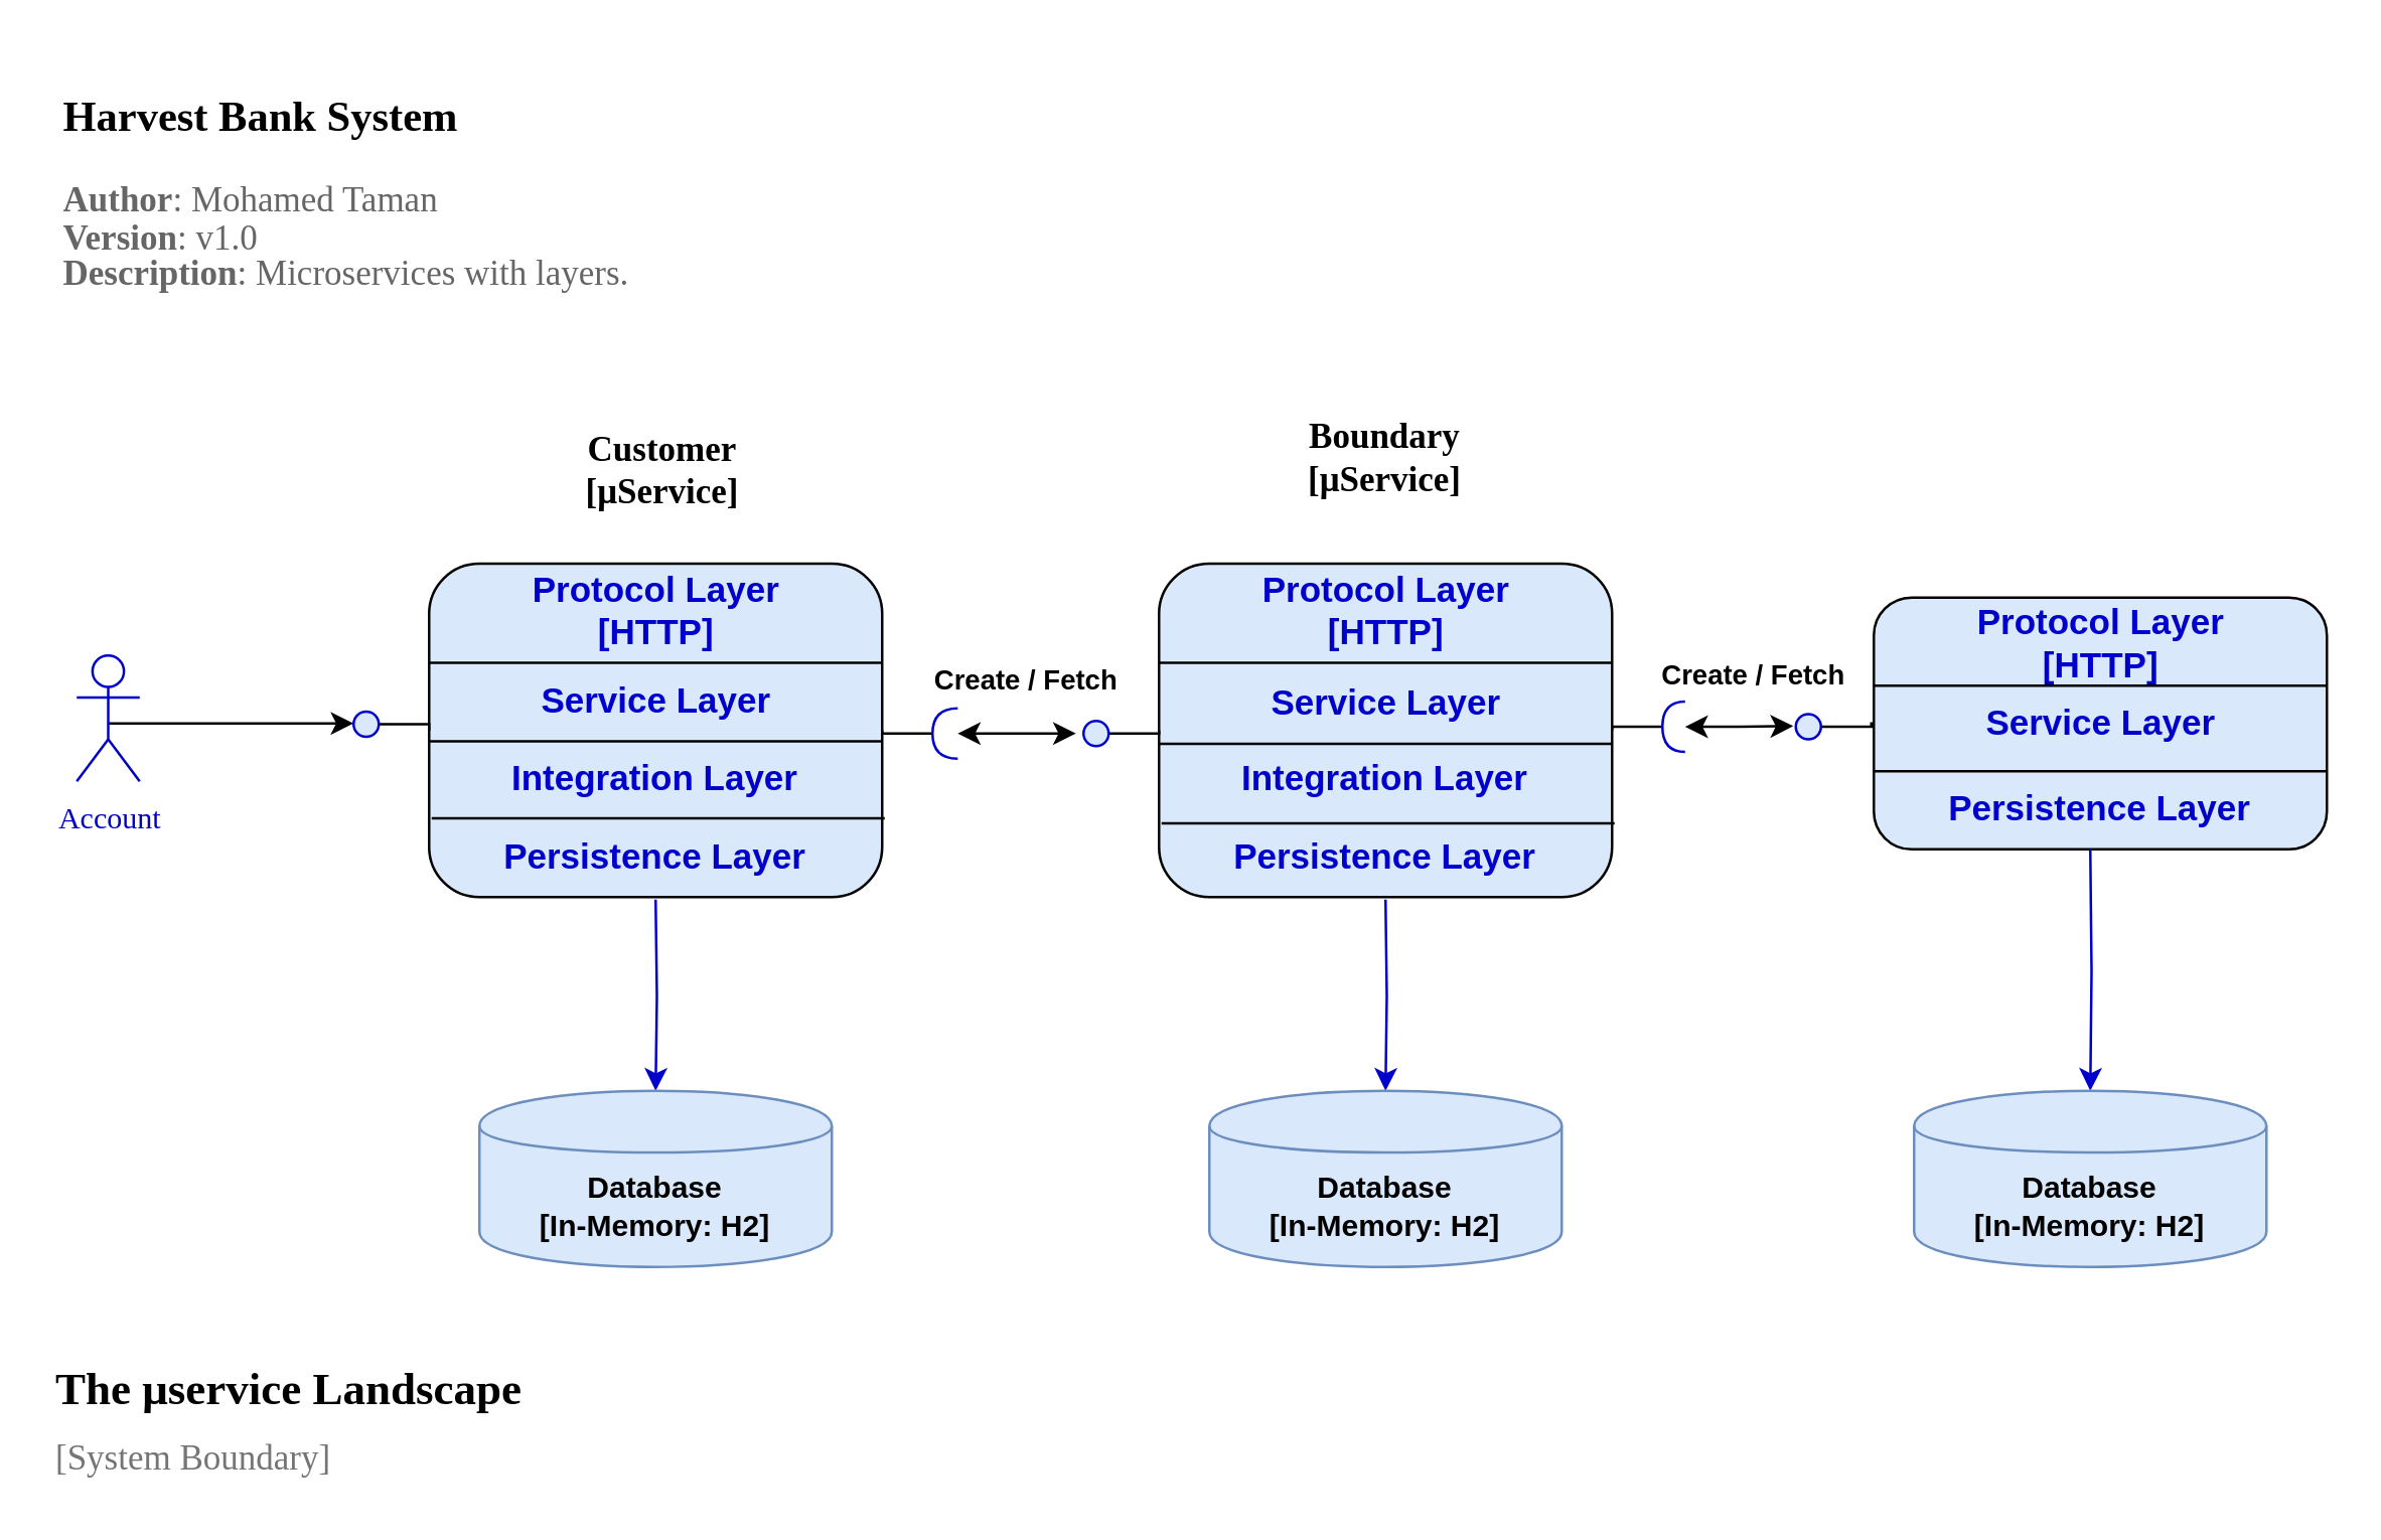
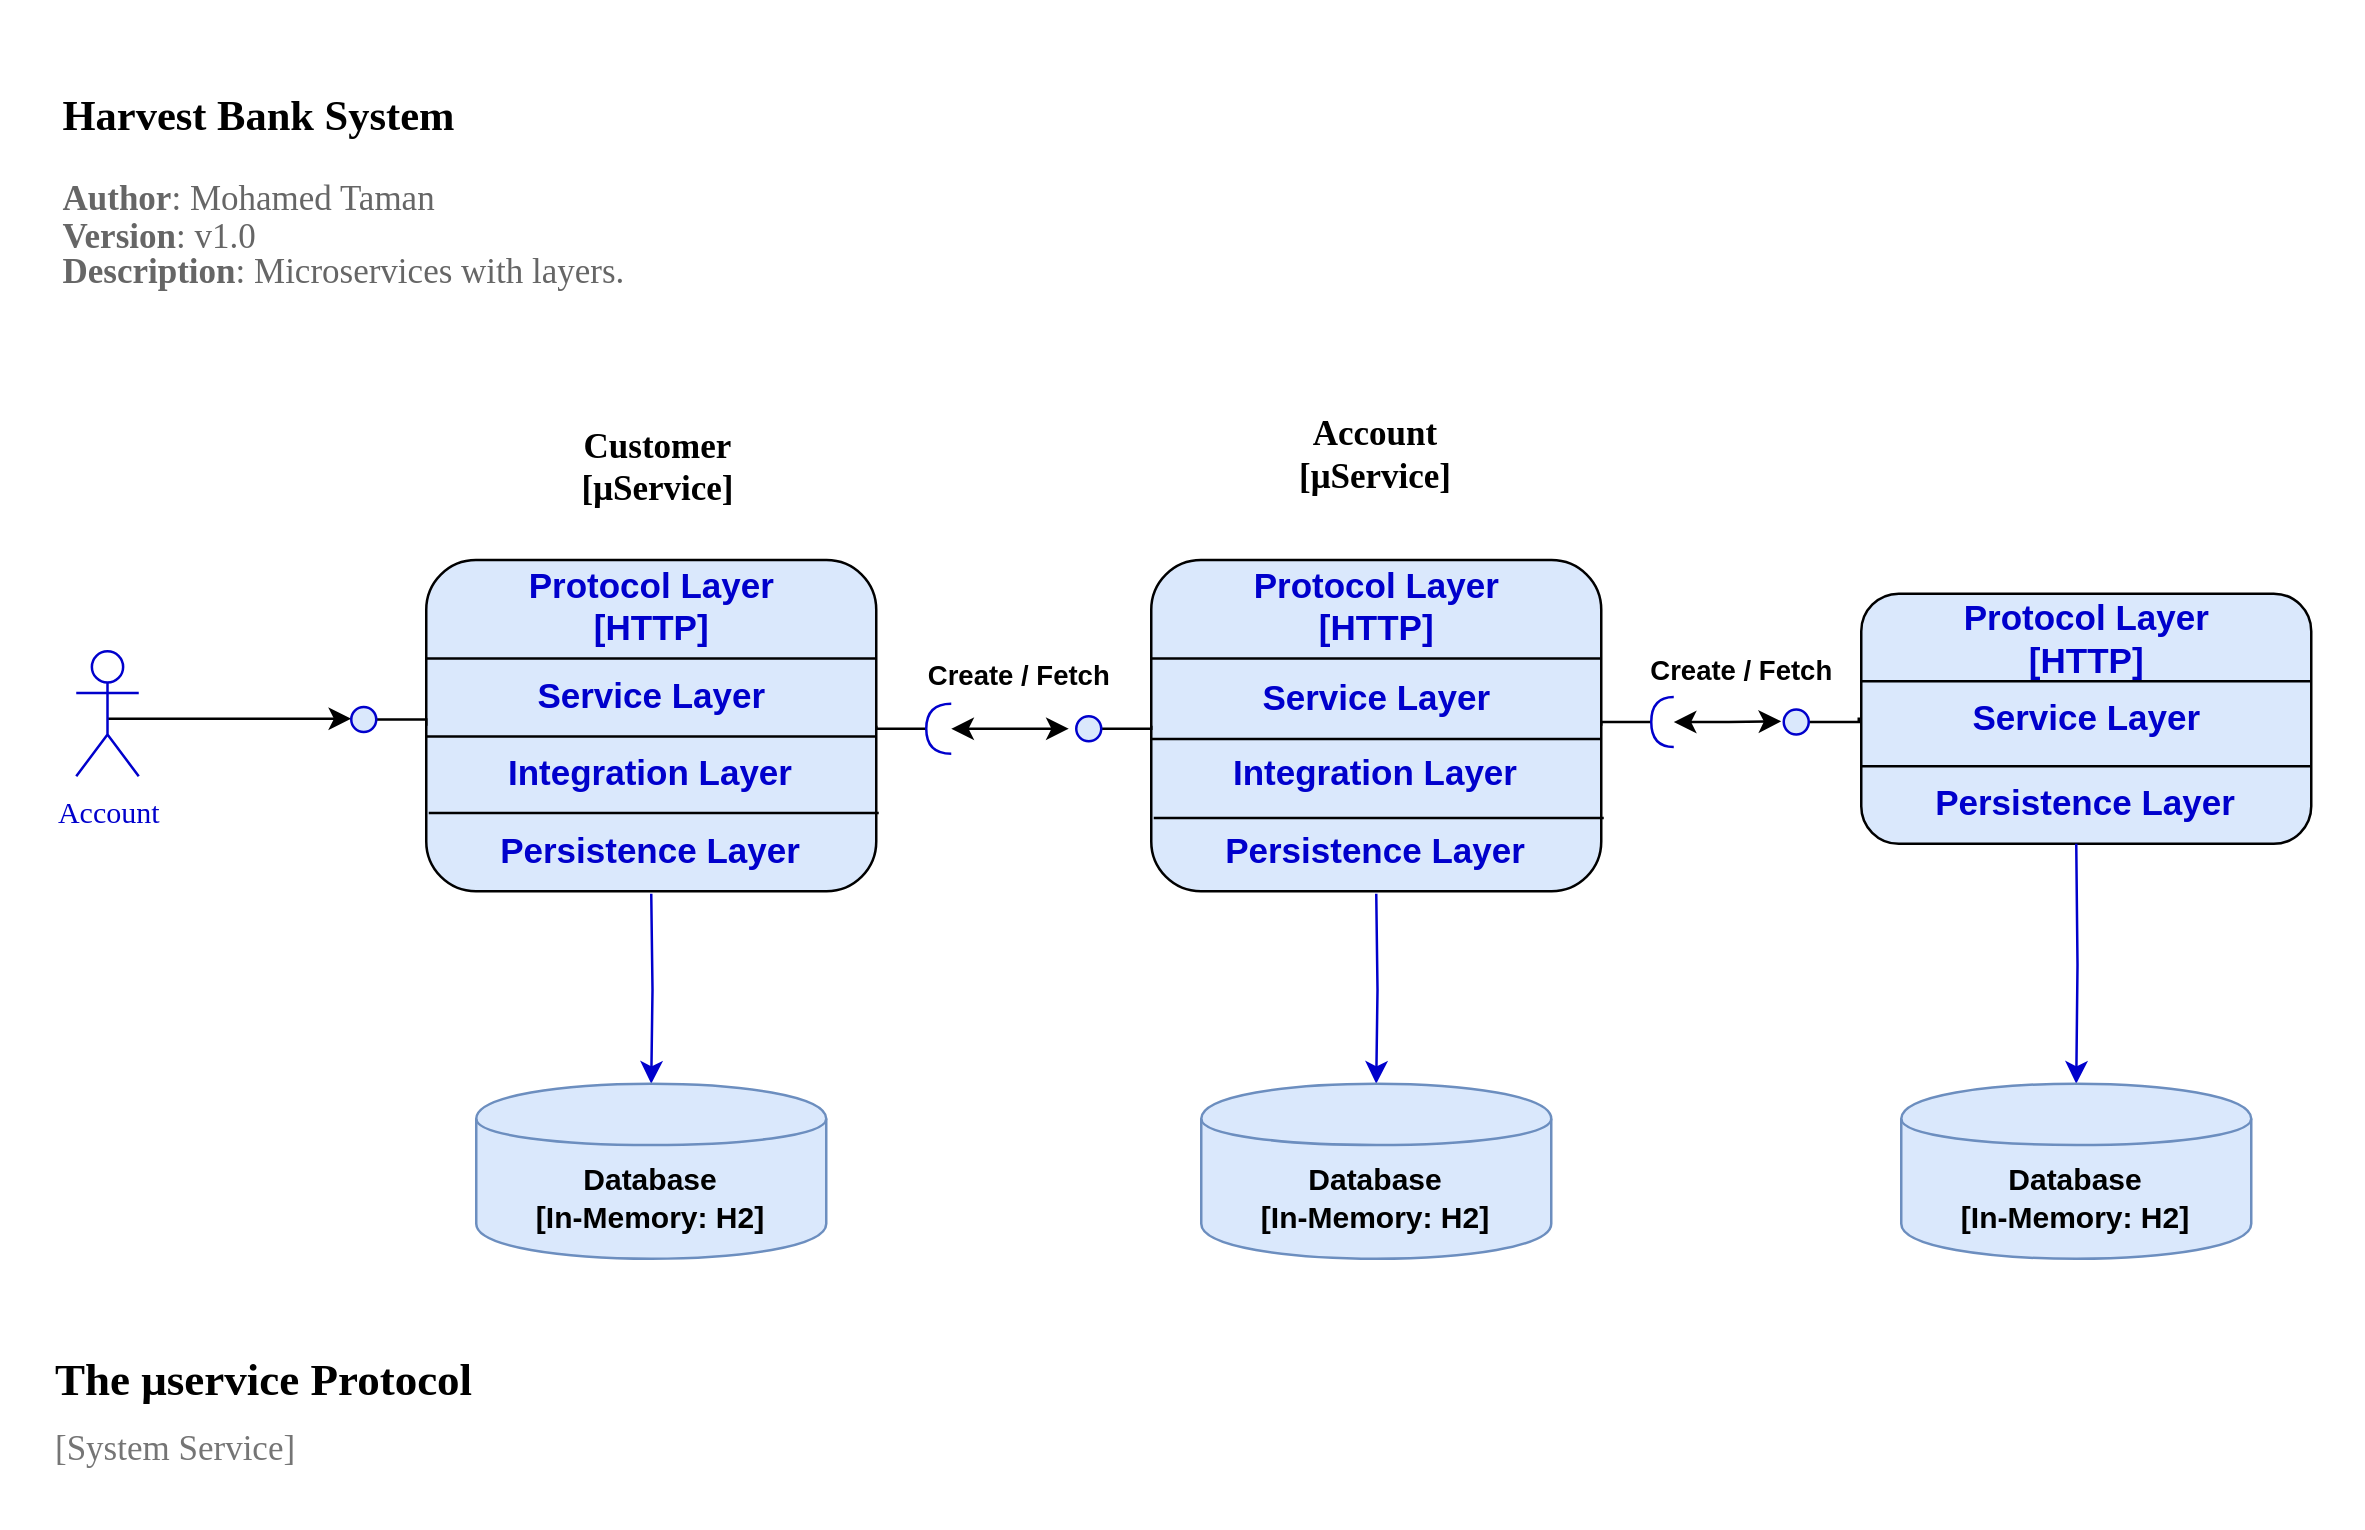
- <mxCell id="32" value="Boundary&lt;br style=&quot;font-size: 14px&quot;&gt;[μService]" style="text;html=1;strokeColor=none;fillColor=none;align=center;verticalAlign=middle;whiteSpace=wrap;rounded=0;fontStyle=1;fontSize=14;fontFamily=Verdana;" parent="1" vertex="1"><mxGeometry x="485" y="157" width="130" height="50" as="geometry" /></mxCell>
+ <mxCell id="32" value="Account&lt;br style=&quot;font-size: 14px&quot;&gt;[μService]" style="text;html=1;strokeColor=none;fillColor=none;align=center;verticalAlign=middle;whiteSpace=wrap;rounded=0;fontStyle=1;fontSize=14;fontFamily=Verdana;" parent="1" vertex="1"><mxGeometry x="485" y="157" width="130" height="50" as="geometry" /></mxCell>
- <mxCell id="39" value="&lt;h1 style=&quot;line-height: 23px; font-size: 18px;&quot;&gt;The&amp;nbsp;&lt;span style=&quot;white-space: pre-wrap; font-size: 18px;&quot;&gt;&lt;font style=&quot;font-size: 18px;&quot;&gt;μ&lt;/font&gt;&lt;/span&gt;service Landscape&lt;/h1&gt;" style="text;html=1;strokeColor=none;fillColor=none;align=left;verticalAlign=middle;whiteSpace=wrap;rounded=0;fontSize=18;fontFamily=Verdana;" parent="38" vertex="1"><mxGeometry width="250" height="30" as="geometry" /></mxCell>
+ <mxCell id="39" value="&lt;h1 style=&quot;line-height: 23px; font-size: 18px;&quot;&gt;The&amp;nbsp;&lt;span style=&quot;white-space: pre-wrap; font-size: 18px;&quot;&gt;&lt;font style=&quot;font-size: 18px;&quot;&gt;μ&lt;/font&gt;&lt;/span&gt;service Protocol&lt;/h1&gt;" style="text;html=1;strokeColor=none;fillColor=none;align=left;verticalAlign=middle;whiteSpace=wrap;rounded=0;fontSize=18;fontFamily=Verdana;" parent="38" vertex="1"><mxGeometry width="250" height="30" as="geometry" /></mxCell>
- <mxCell id="40" value="[System Boundary]" style="text;html=1;strokeColor=none;fillColor=none;align=left;verticalAlign=middle;whiteSpace=wrap;rounded=0;fontFamily=Verdana;fontSize=14;fontColor=#757575;" parent="38" vertex="1"><mxGeometry y="33" width="150" height="20" as="geometry" /></mxCell>
+ <mxCell id="40" value="[System Service]" style="text;html=1;strokeColor=none;fillColor=none;align=left;verticalAlign=middle;whiteSpace=wrap;rounded=0;fontFamily=Verdana;fontSize=14;fontColor=#757575;" parent="38" vertex="1"><mxGeometry y="33" width="150" height="20" as="geometry" /></mxCell>
